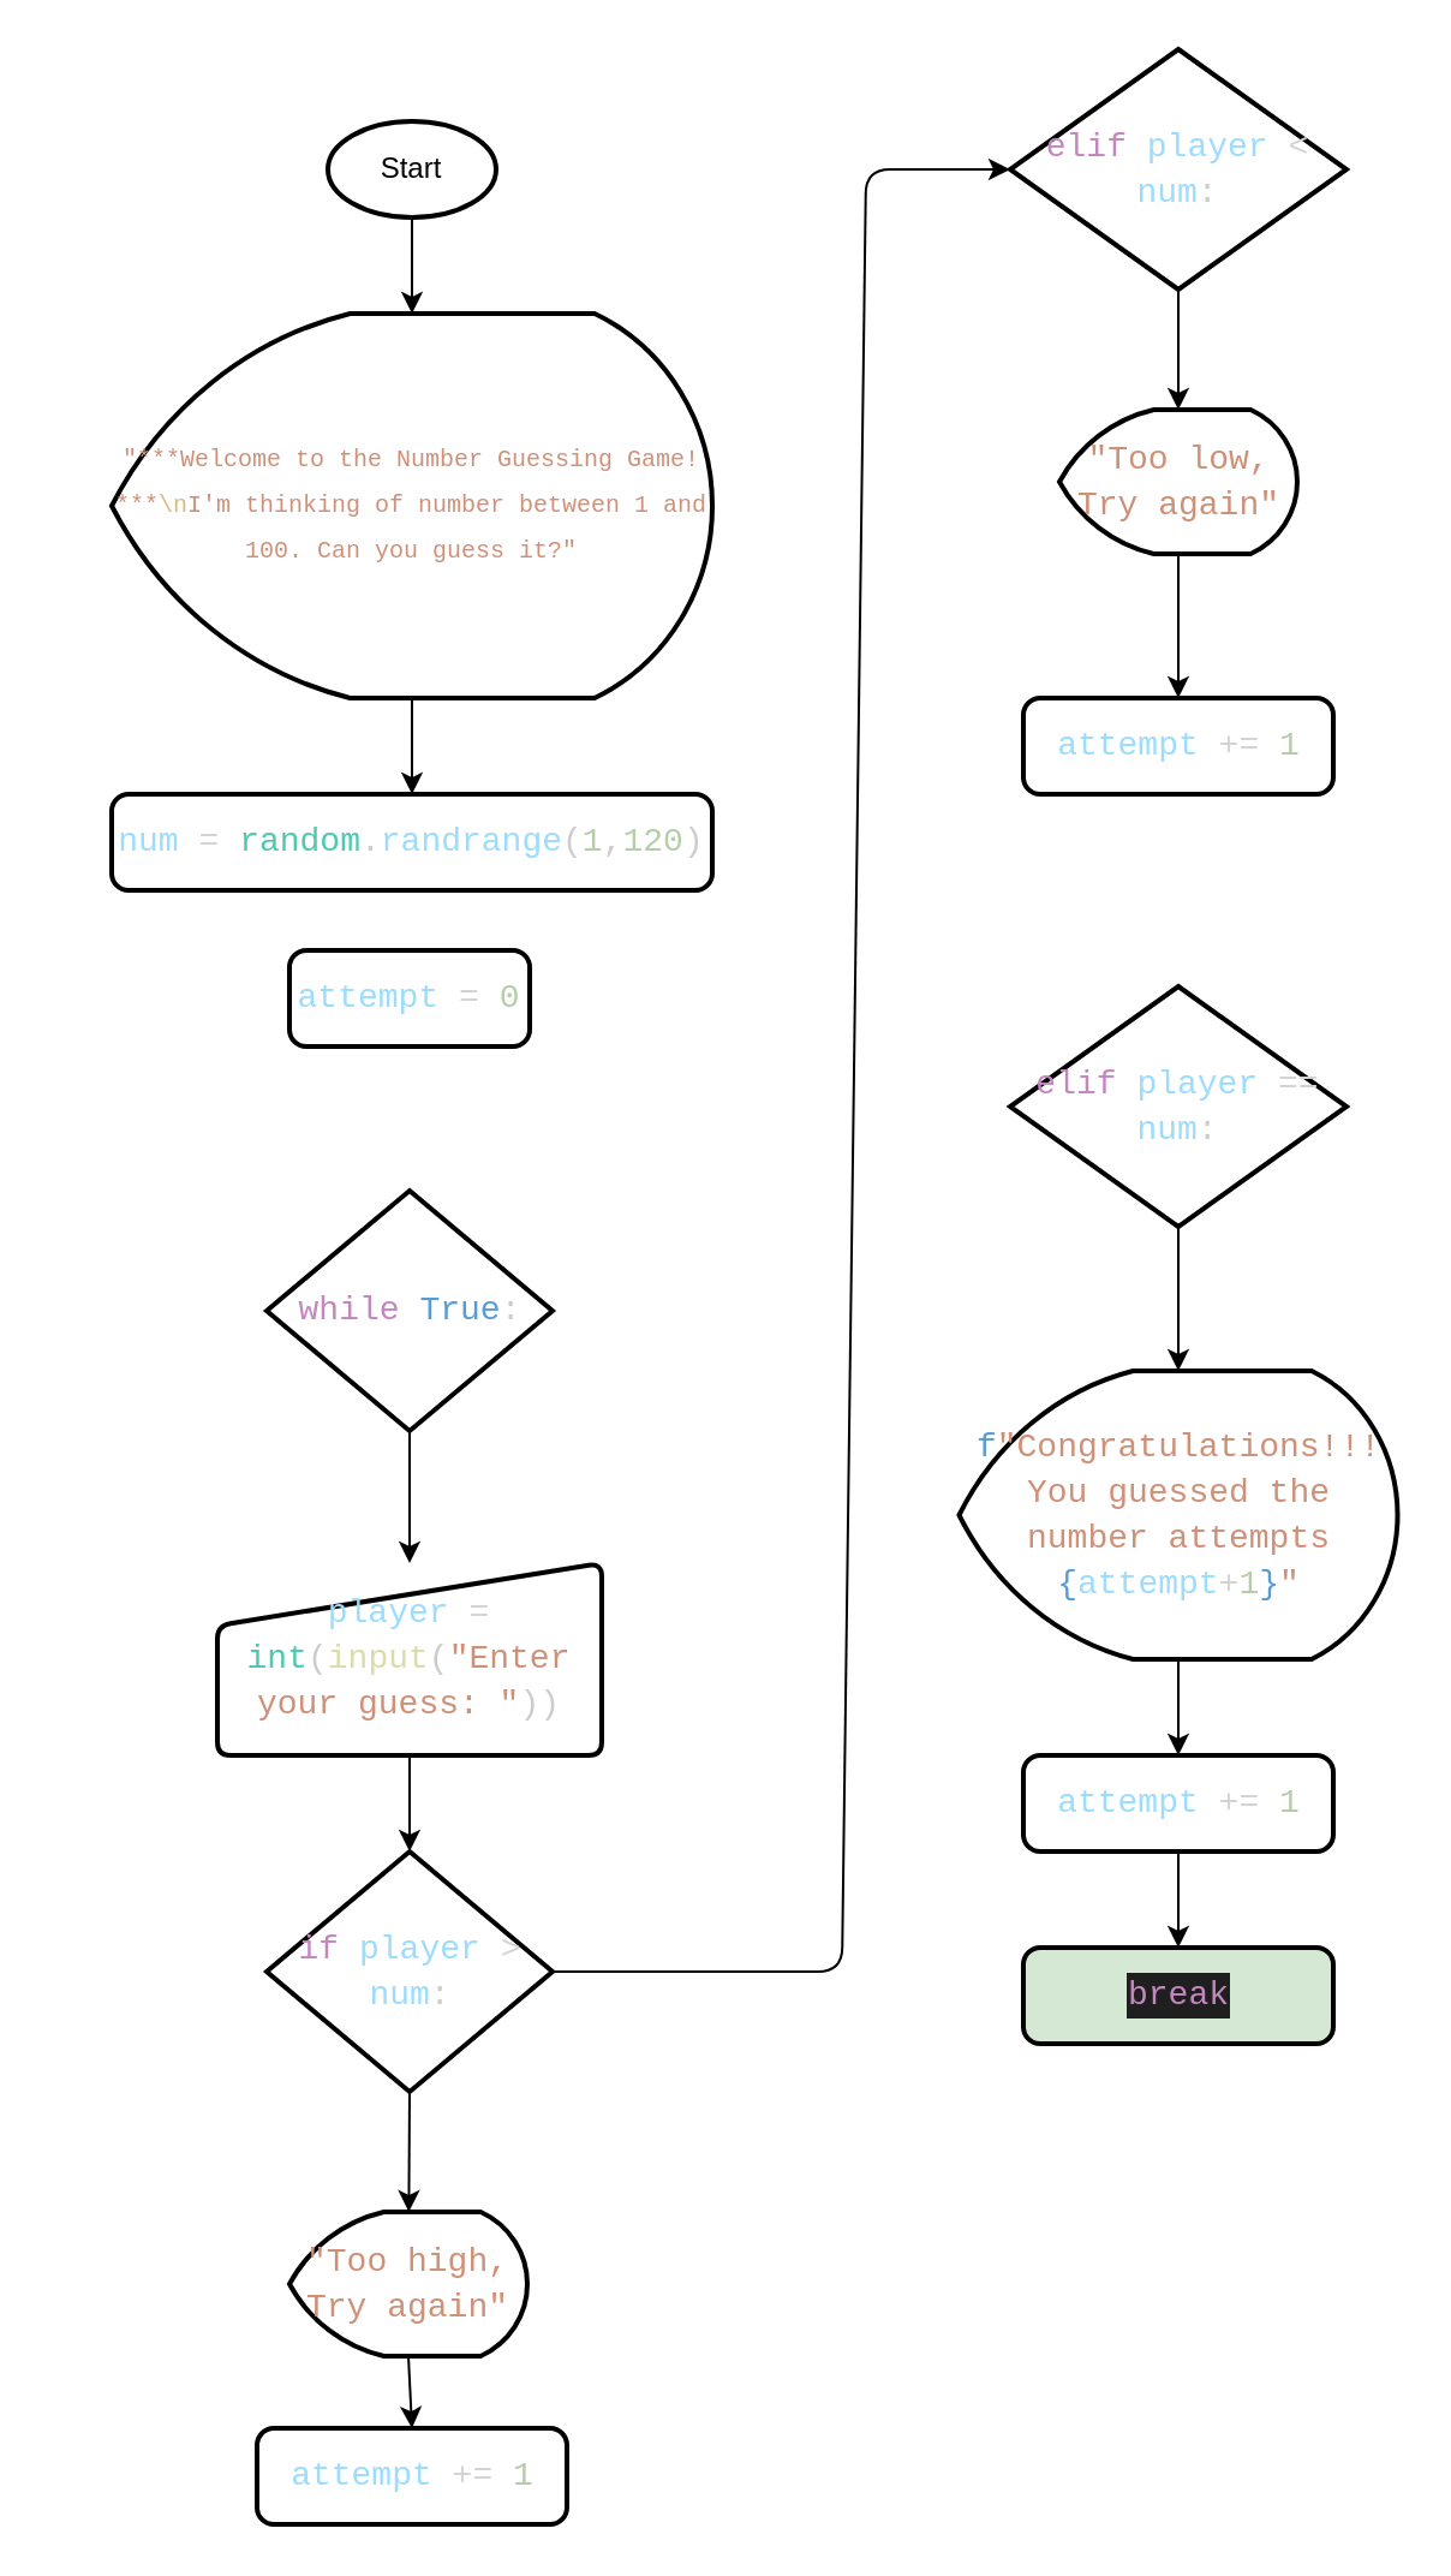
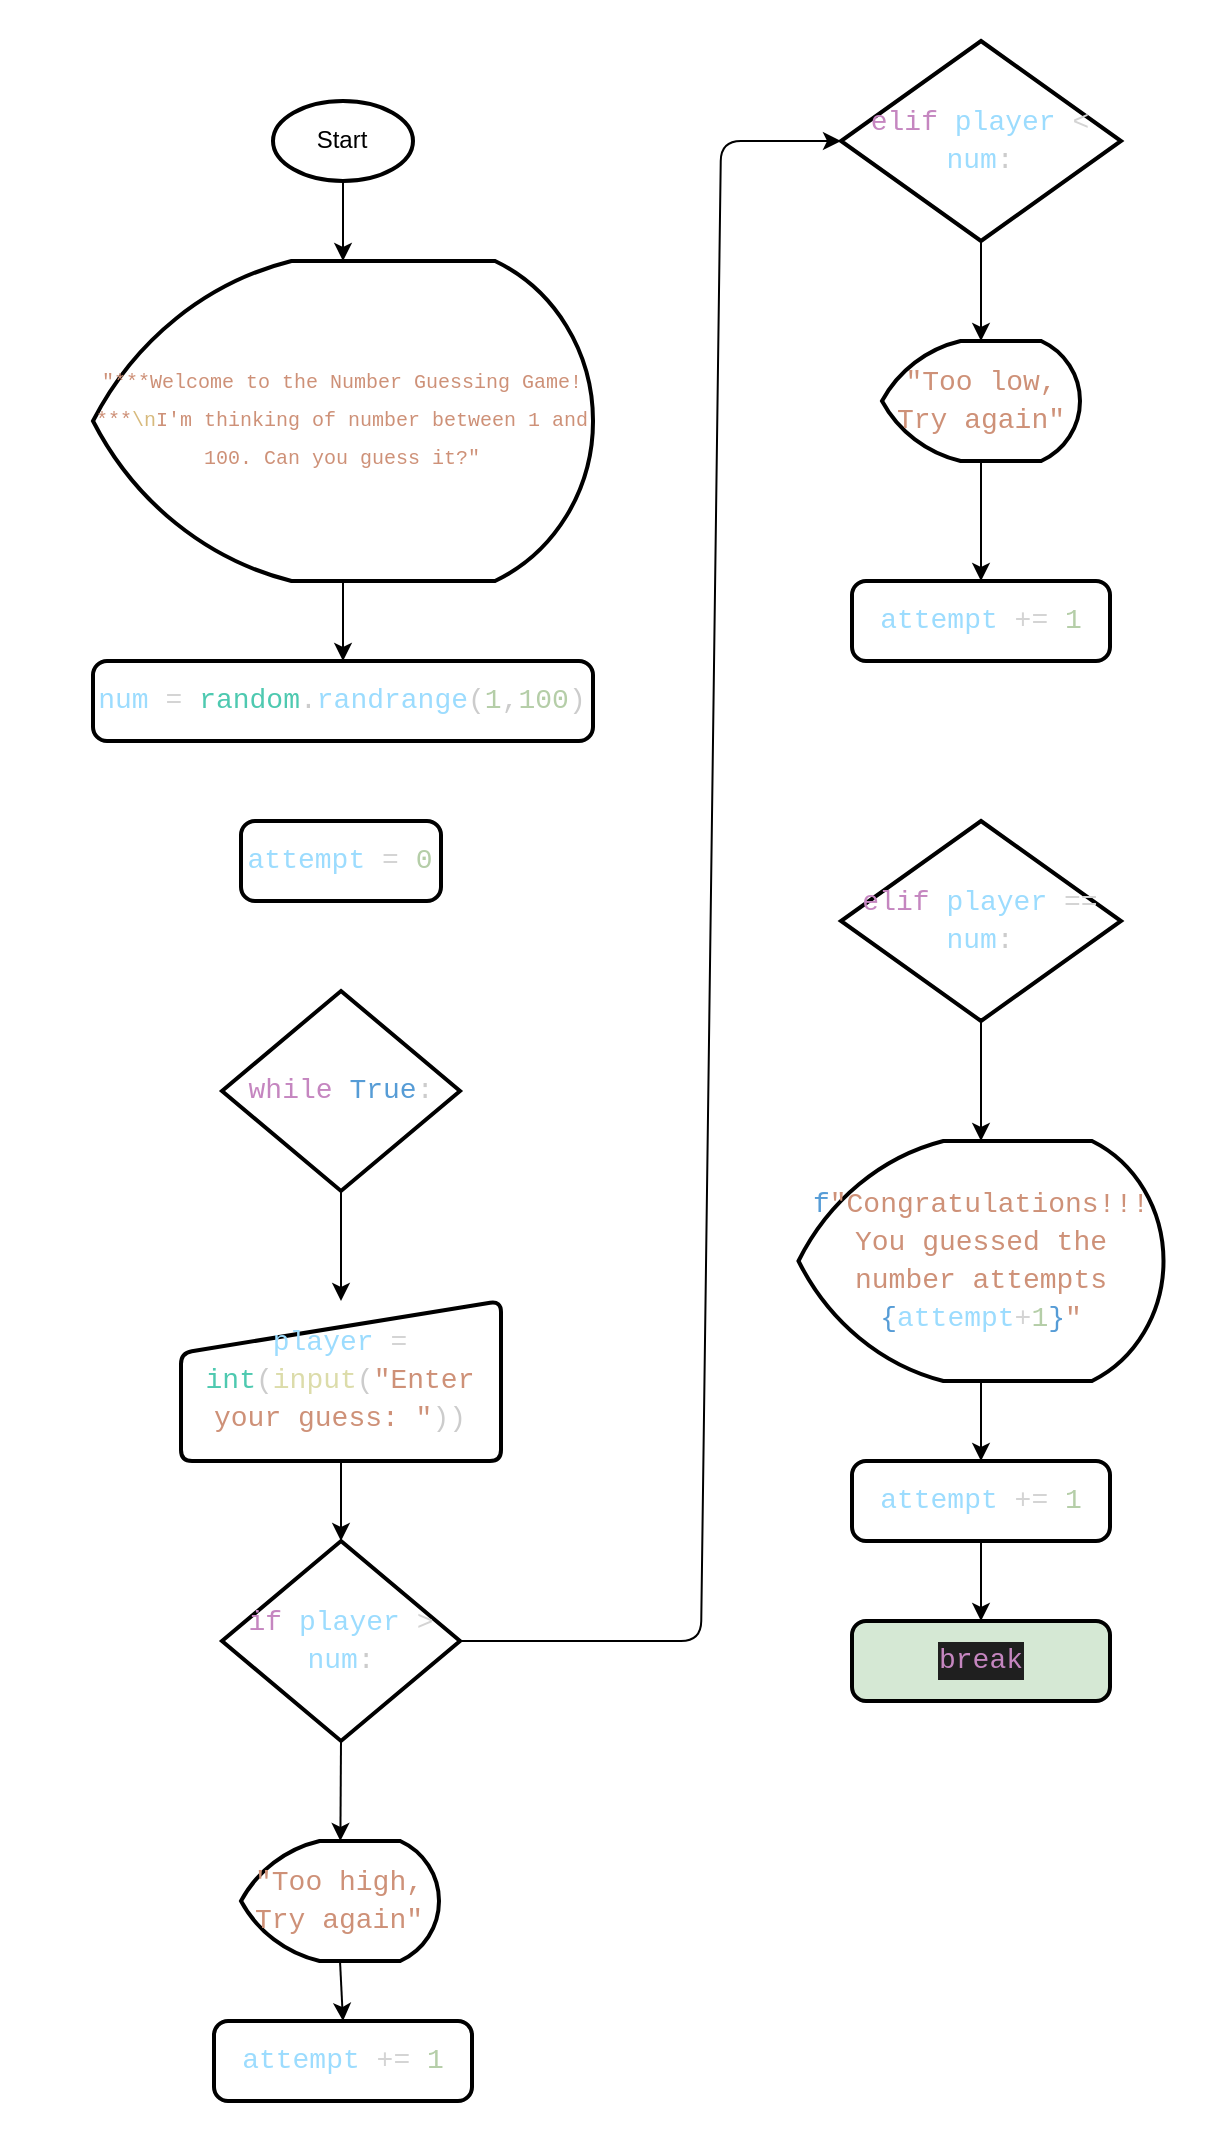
- <mxCell id="6" value="&lt;div style=&quot;color: rgb(204, 204, 204); font-family: Consolas, &amp;quot;Courier New&amp;quot;, monospace; font-size: 14px; line-height: 19px;&quot;&gt;&lt;span style=&quot;color: rgb(156, 220, 254);&quot;&gt;num&lt;/span&gt; &lt;span style=&quot;color: rgb(212, 212, 212);&quot;&gt;=&lt;/span&gt; &lt;span style=&quot;color: rgb(78, 201, 176);&quot;&gt;random&lt;/span&gt;.&lt;span style=&quot;color: rgb(156, 220, 254);&quot;&gt;randrange&lt;/span&gt;(&lt;span style=&quot;color: rgb(181, 206, 168);&quot;&gt;1&lt;/span&gt;,&lt;span style=&quot;color: rgb(181, 206, 168);&quot;&gt;120&lt;/span&gt;)&lt;/div&gt;" style="rounded=1;whiteSpace=wrap;html=1;absoluteArcSize=1;arcSize=14;strokeWidth=2;labelBackgroundColor=none;fontSize=10;" vertex="1" parent="1"><mxGeometry x="46" y="330" width="250" height="40" as="geometry" /></mxCell>
+ <mxCell id="6" value="&lt;div style=&quot;color: rgb(204, 204, 204); font-family: Consolas, &amp;quot;Courier New&amp;quot;, monospace; font-size: 14px; line-height: 19px;&quot;&gt;&lt;span style=&quot;color: rgb(156, 220, 254);&quot;&gt;num&lt;/span&gt; &lt;span style=&quot;color: rgb(212, 212, 212);&quot;&gt;=&lt;/span&gt; &lt;span style=&quot;color: rgb(78, 201, 176);&quot;&gt;random&lt;/span&gt;.&lt;span style=&quot;color: rgb(156, 220, 254);&quot;&gt;randrange&lt;/span&gt;(&lt;span style=&quot;color: rgb(181, 206, 168);&quot;&gt;1&lt;/span&gt;,&lt;span style=&quot;color: rgb(181, 206, 168);&quot;&gt;100&lt;/span&gt;)&lt;/div&gt;" style="rounded=1;whiteSpace=wrap;html=1;absoluteArcSize=1;arcSize=14;strokeWidth=2;labelBackgroundColor=none;fontSize=10;" vertex="1" parent="1"><mxGeometry x="46" y="330" width="250" height="40" as="geometry" /></mxCell>
- <mxCell id="7" value="&lt;div style=&quot;color: rgb(204, 204, 204); font-family: Consolas, &amp;quot;Courier New&amp;quot;, monospace; font-size: 14px; line-height: 19px;&quot;&gt;&lt;span style=&quot;color: rgb(156, 220, 254);&quot;&gt;attempt&lt;/span&gt; &lt;span style=&quot;color: rgb(212, 212, 212);&quot;&gt;=&lt;/span&gt; &lt;span style=&quot;color: rgb(181, 206, 168);&quot;&gt;0&lt;/span&gt;&lt;/div&gt;" style="rounded=1;whiteSpace=wrap;html=1;absoluteArcSize=1;arcSize=14;strokeWidth=2;labelBackgroundColor=none;fontSize=10;" vertex="1" parent="1"><mxGeometry x="120" y="395" width="100" height="40" as="geometry" /></mxCell>
+ <mxCell id="7" value="&lt;div style=&quot;color: rgb(204, 204, 204); font-family: Consolas, &amp;quot;Courier New&amp;quot;, monospace; font-size: 14px; line-height: 19px;&quot;&gt;&lt;span style=&quot;color: rgb(156, 220, 254);&quot;&gt;attempt&lt;/span&gt; &lt;span style=&quot;color: rgb(212, 212, 212);&quot;&gt;=&lt;/span&gt; &lt;span style=&quot;color: rgb(181, 206, 168);&quot;&gt;0&lt;/span&gt;&lt;/div&gt;" style="rounded=1;whiteSpace=wrap;html=1;absoluteArcSize=1;arcSize=14;strokeWidth=2;labelBackgroundColor=none;fontSize=10;" vertex="1" parent="1"><mxGeometry x="120" y="410" width="100" height="40" as="geometry" /></mxCell>
